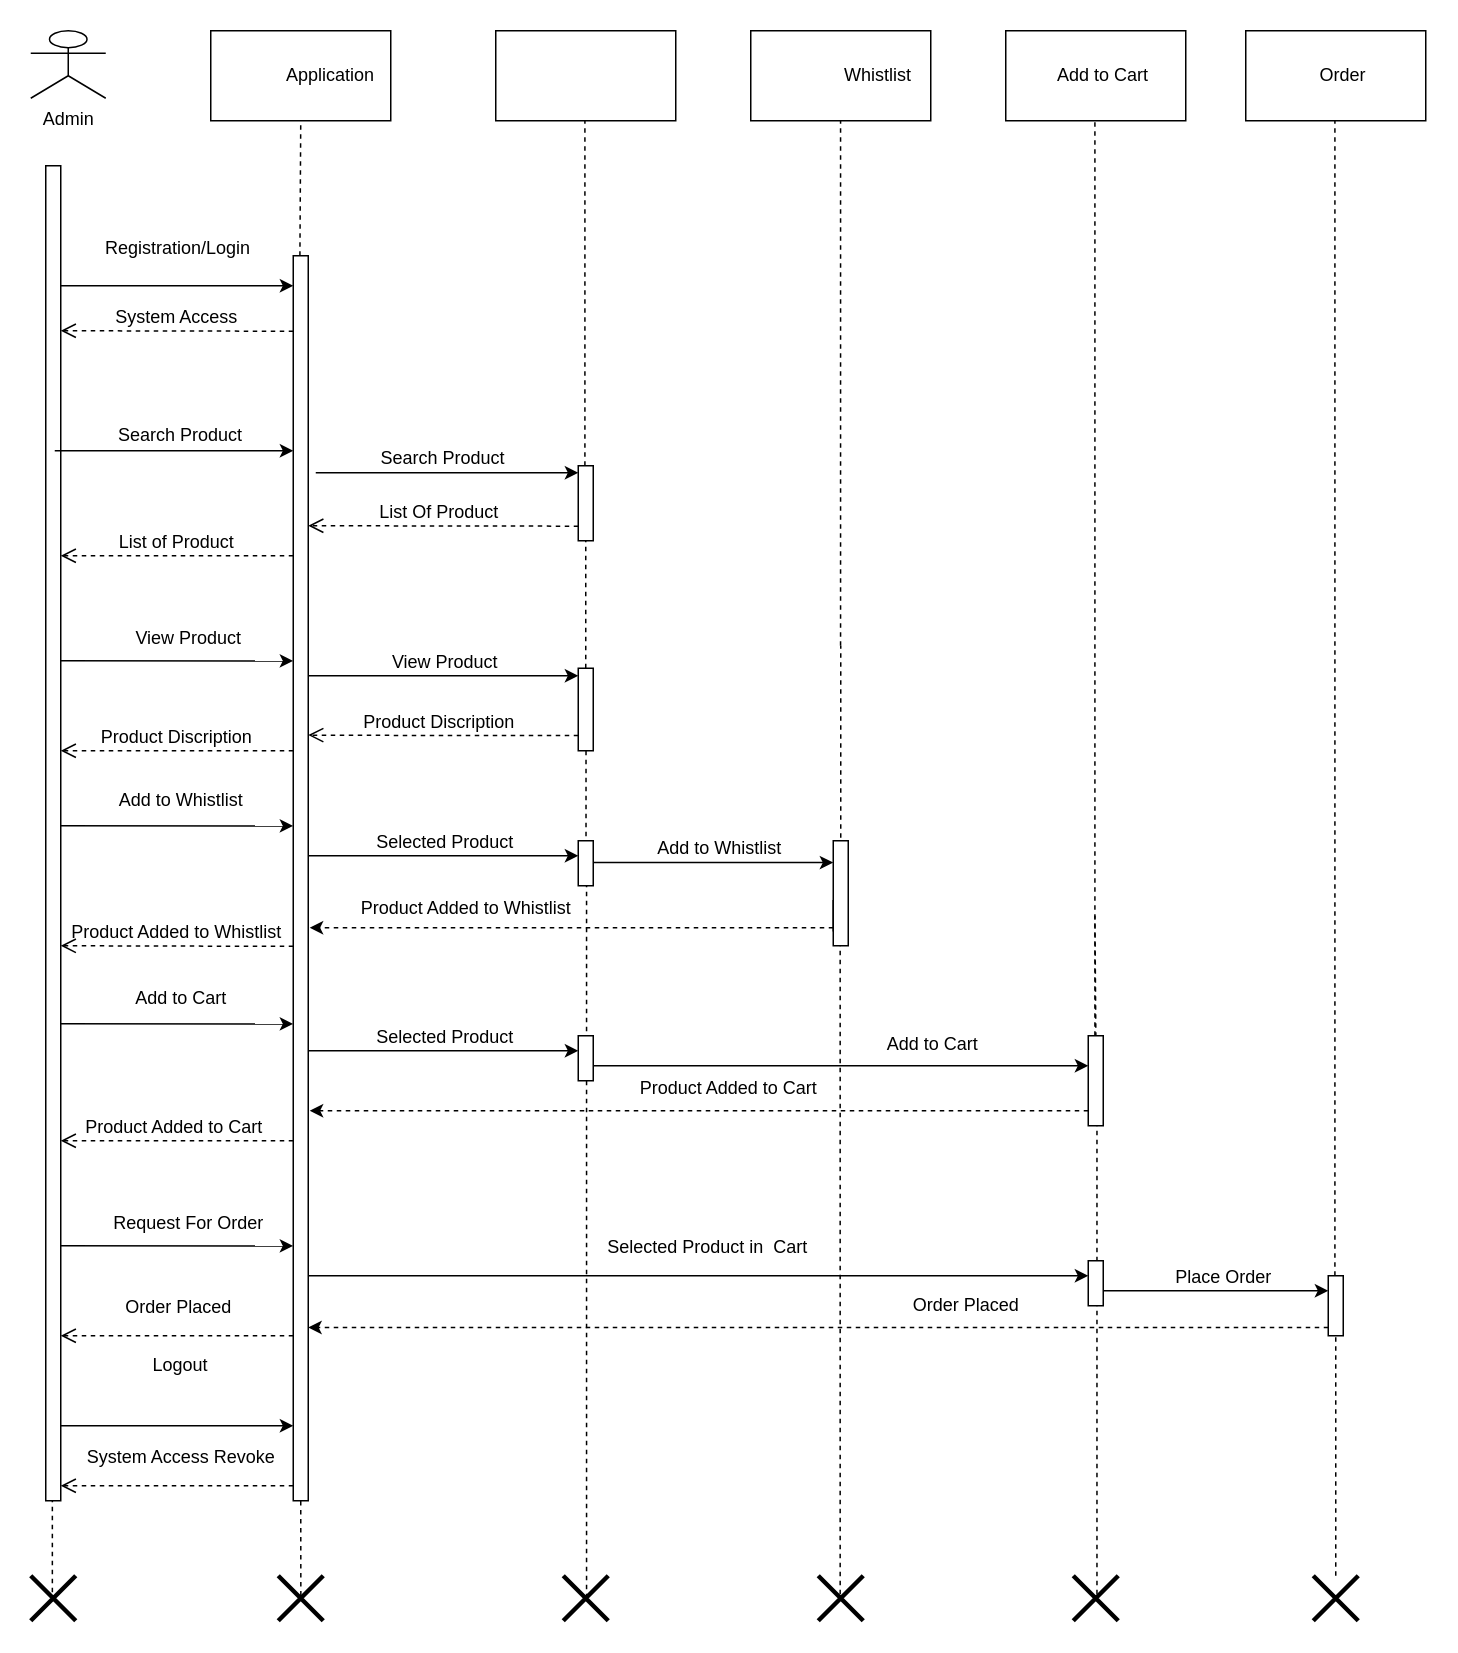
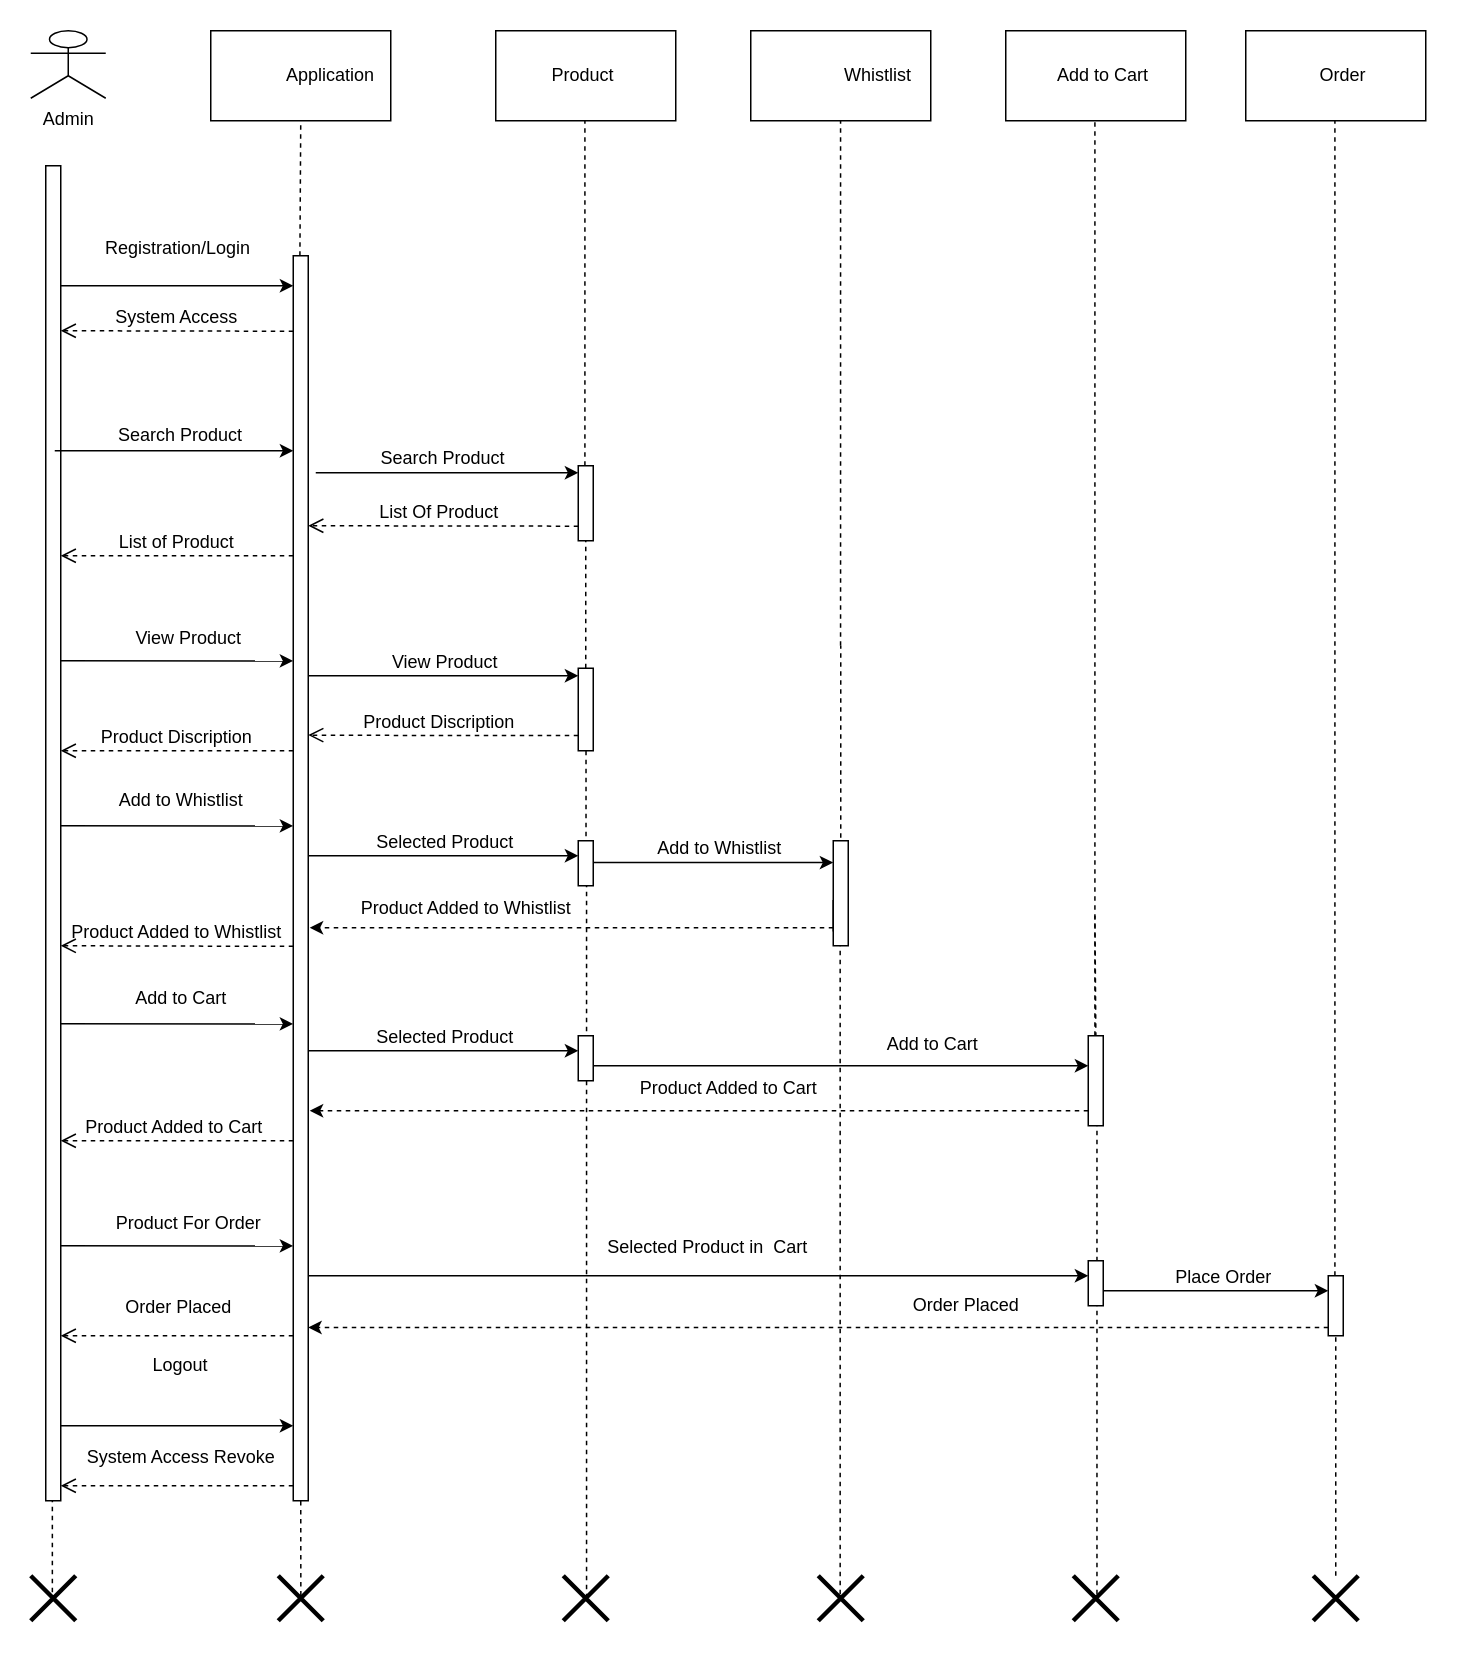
+ <mxCell id="35" value="Product&amp;nbsp;" style="text;html=1;strokeColor=none;fillColor=none;align=center;verticalAlign=middle;whiteSpace=wrap;rounded=0;labelBackgroundColor=none;labelBorderColor=none;fontSize=12;" parent="1" vertex="1"><mxGeometry x="360" y="35" width="60" height="30" as="geometry" /></mxCell>
- <mxCell id="79" value="Request For Order" style="text;html=1;align=center;verticalAlign=middle;resizable=0;points=[];autosize=1;strokeColor=none;fillColor=none;" parent="1" vertex="1"><mxGeometry x="65" y="800" width="120" height="30" as="geometry" /></mxCell>
+ <mxCell id="79" value="Product For Order" style="text;html=1;align=center;verticalAlign=middle;resizable=0;points=[];autosize=1;strokeColor=none;fillColor=none;" parent="1" vertex="1"><mxGeometry x="65" y="800" width="120" height="30" as="geometry" /></mxCell>
